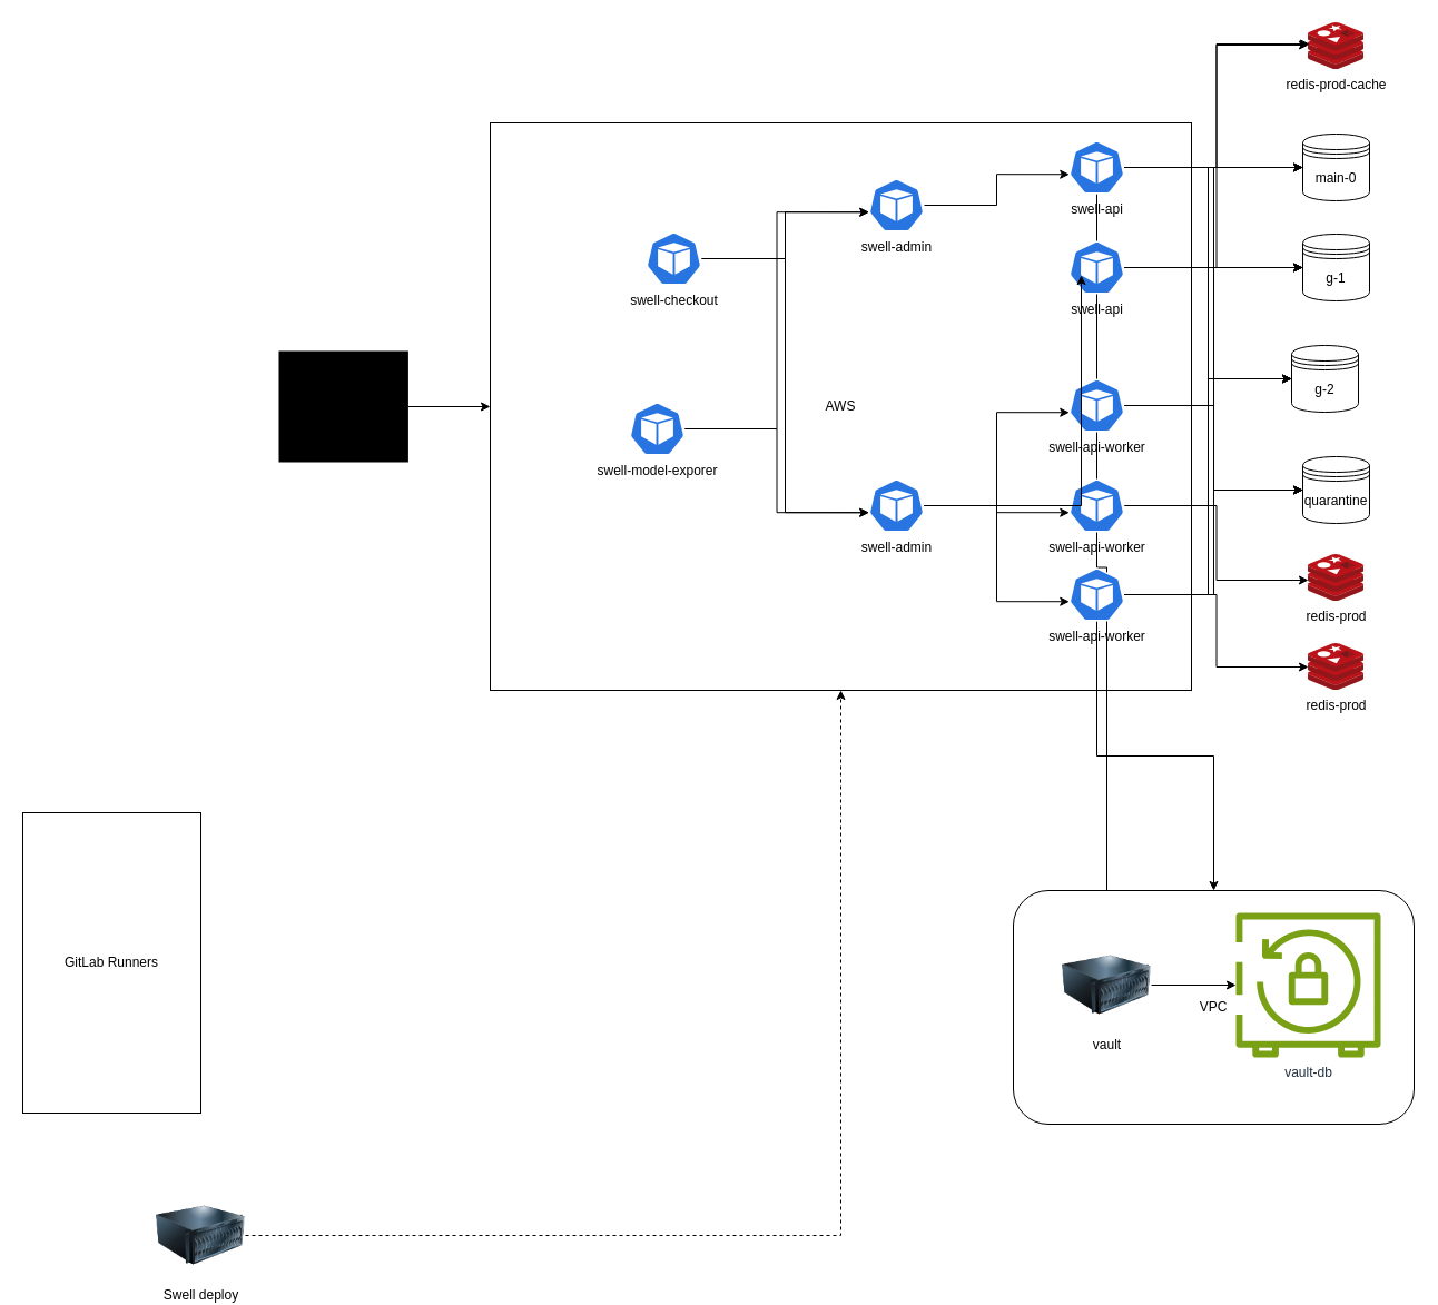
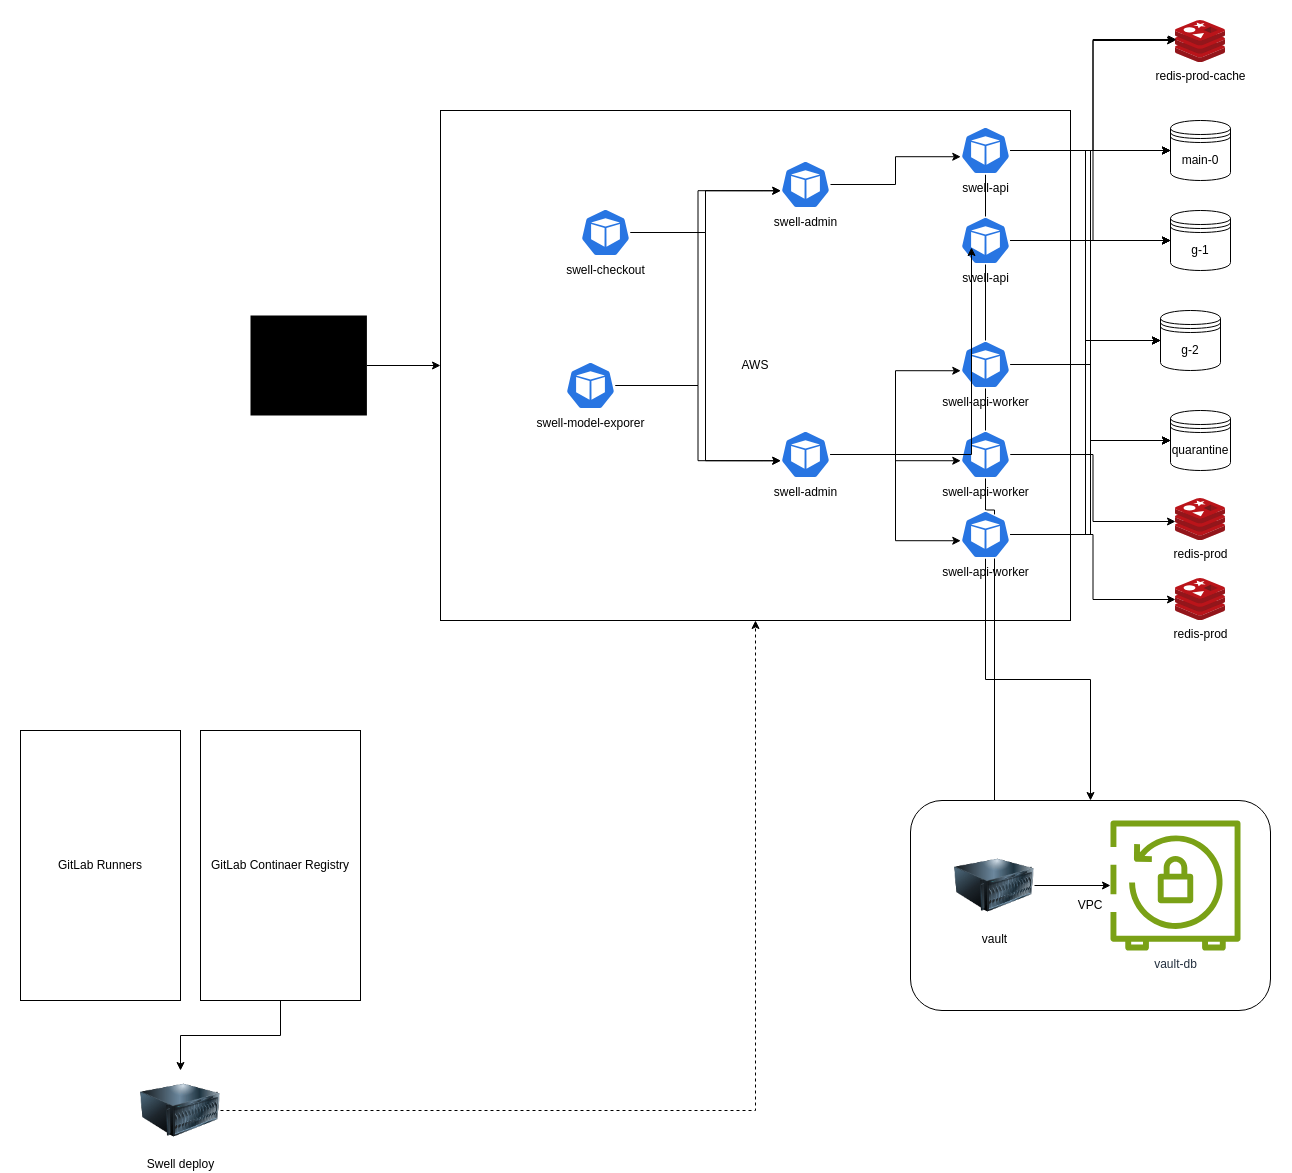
+ <mxCell id="58" value="GitLab Continaer Registry" style="rounded=0;whiteSpace=wrap;html=1;" vertex="1" parent="1"><mxGeometry x="200" y="730" width="160" height="270" as="geometry" /></mxCell>
+ <mxCell id="57" style="edgeStyle=orthogonalEdgeStyle;rounded=0;orthogonalLoop=1;jettySize=auto;html=1;entryX=0.5;entryY=0;entryDx=0;entryDy=0;" edge="1" parent="1" source="58" target="60"><mxGeometry relative="1" as="geometry" /></mxCell>
